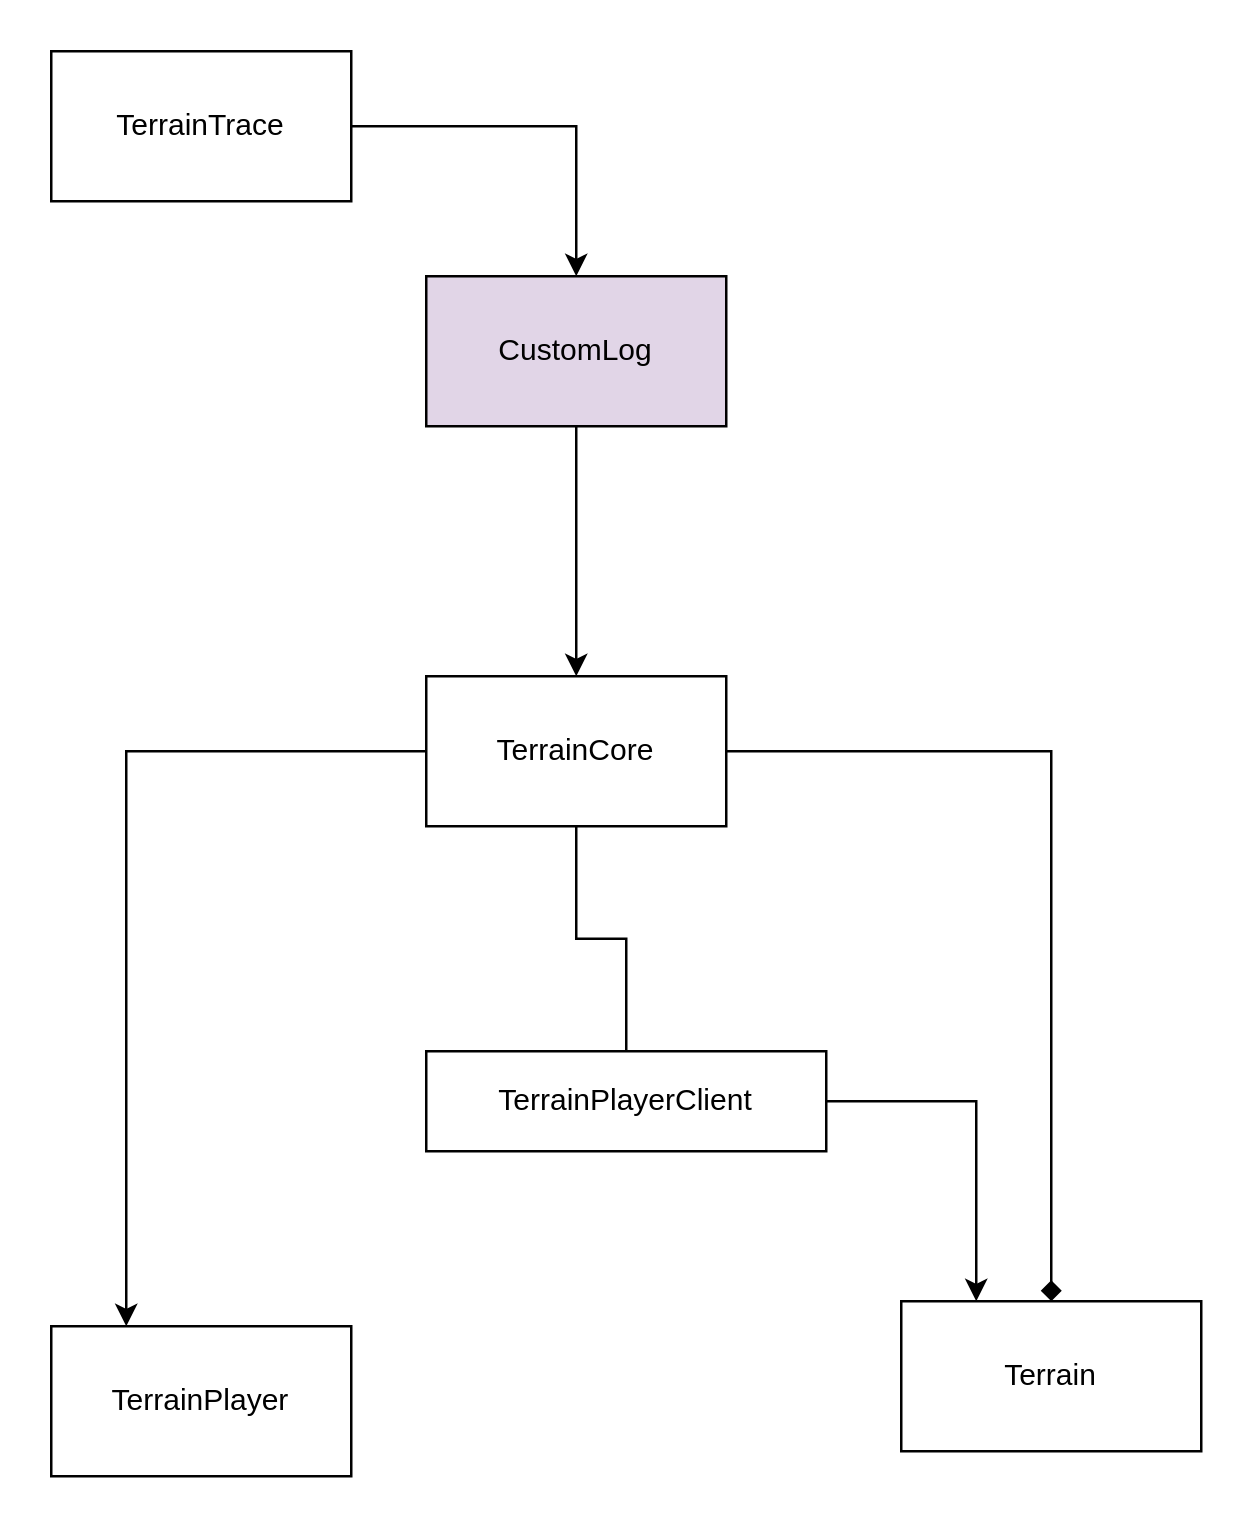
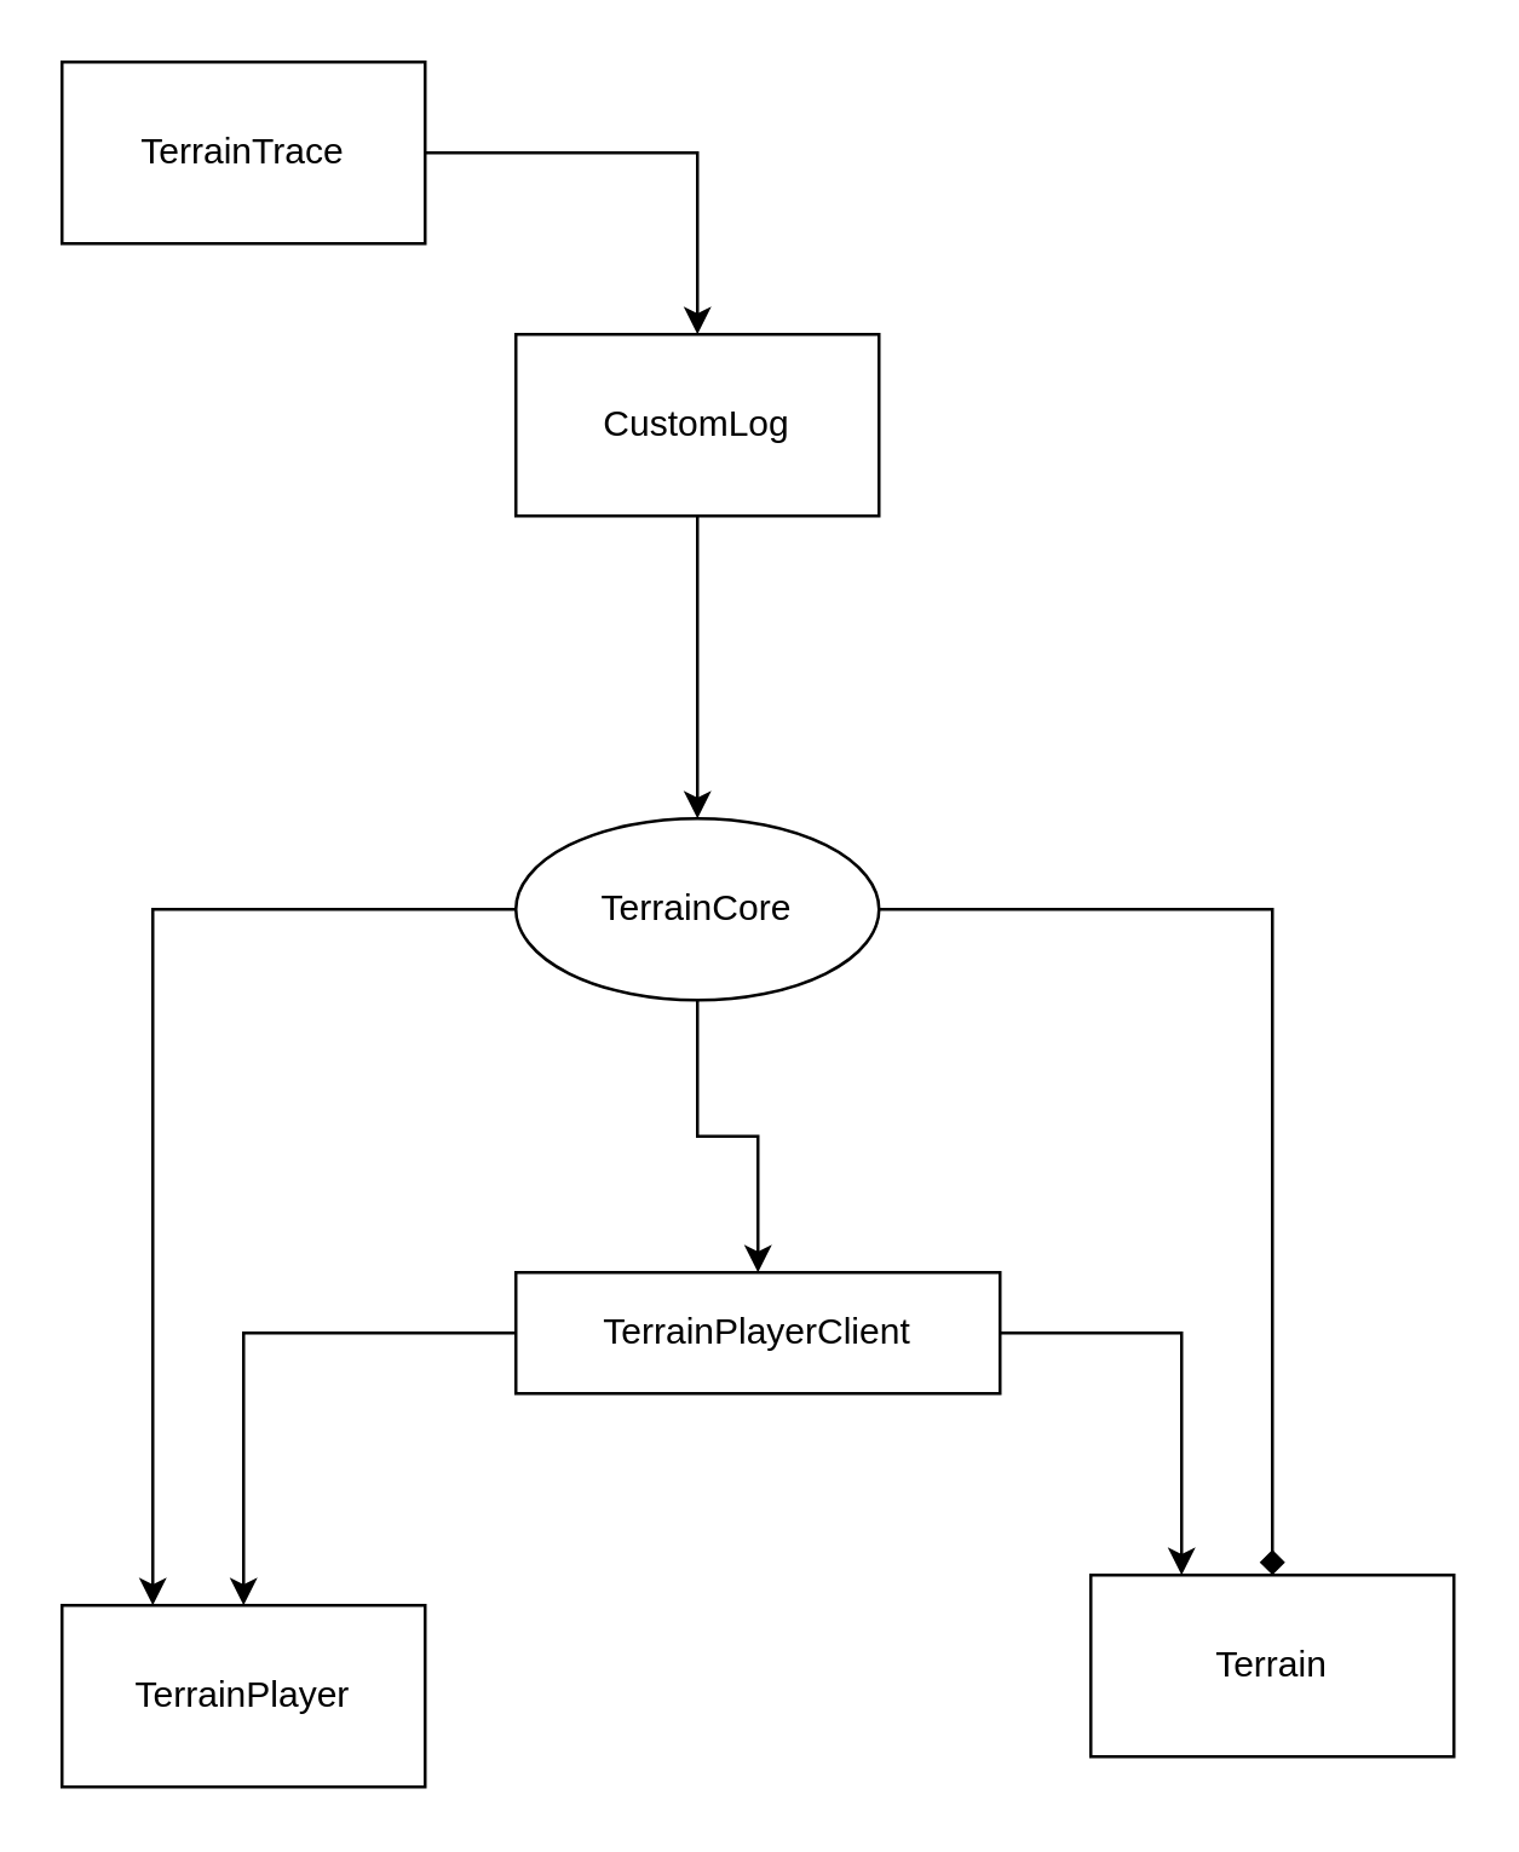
- <mxCell id="12" value="CustomLog" style="rounded=0;whiteSpace=wrap;html=1;fillColor=#e1d5e7;" vertex="1" parent="1"><mxGeometry x="170" width="120" height="60" as="geometry" y="110" /></mxCell>
+ <mxCell id="12" value="CustomLog" style="rounded=0;whiteSpace=wrap;html=1;" vertex="1" parent="1"><mxGeometry x="170" width="120" height="60" as="geometry" y="110" /></mxCell>
- <mxCell id="5" value="TerrainCore" style="rounded=0;whiteSpace=wrap;html=1;" vertex="1" parent="1"><mxGeometry x="170" y="270" width="120" height="60" as="geometry" /></mxCell>
+ <mxCell id="5" value="TerrainCore" style="ellipse;whiteSpace=wrap;html=1;" vertex="1" parent="1"><mxGeometry x="170" y="270" width="120" height="60" as="geometry" /></mxCell>
- <mxCell id="2" style="edgeStyle=orthogonalEdgeStyle;rounded=0;orthogonalLoop=1;jettySize=auto;html=1;endArrow=none;" edge="1" parent="1" source="5" target="8"><mxGeometry relative="1" as="geometry" /></mxCell>
+ <mxCell id="2" style="edgeStyle=orthogonalEdgeStyle;rounded=0;orthogonalLoop=1;jettySize=auto;html=1;" edge="1" parent="1" source="5" target="8"><mxGeometry relative="1" as="geometry" /></mxCell>
+ <mxCell id="6" style="edgeStyle=orthogonalEdgeStyle;rounded=0;orthogonalLoop=1;jettySize=auto;html=1;" edge="1" parent="1" source="8" target="9"><mxGeometry relative="1" as="geometry" /></mxCell>
